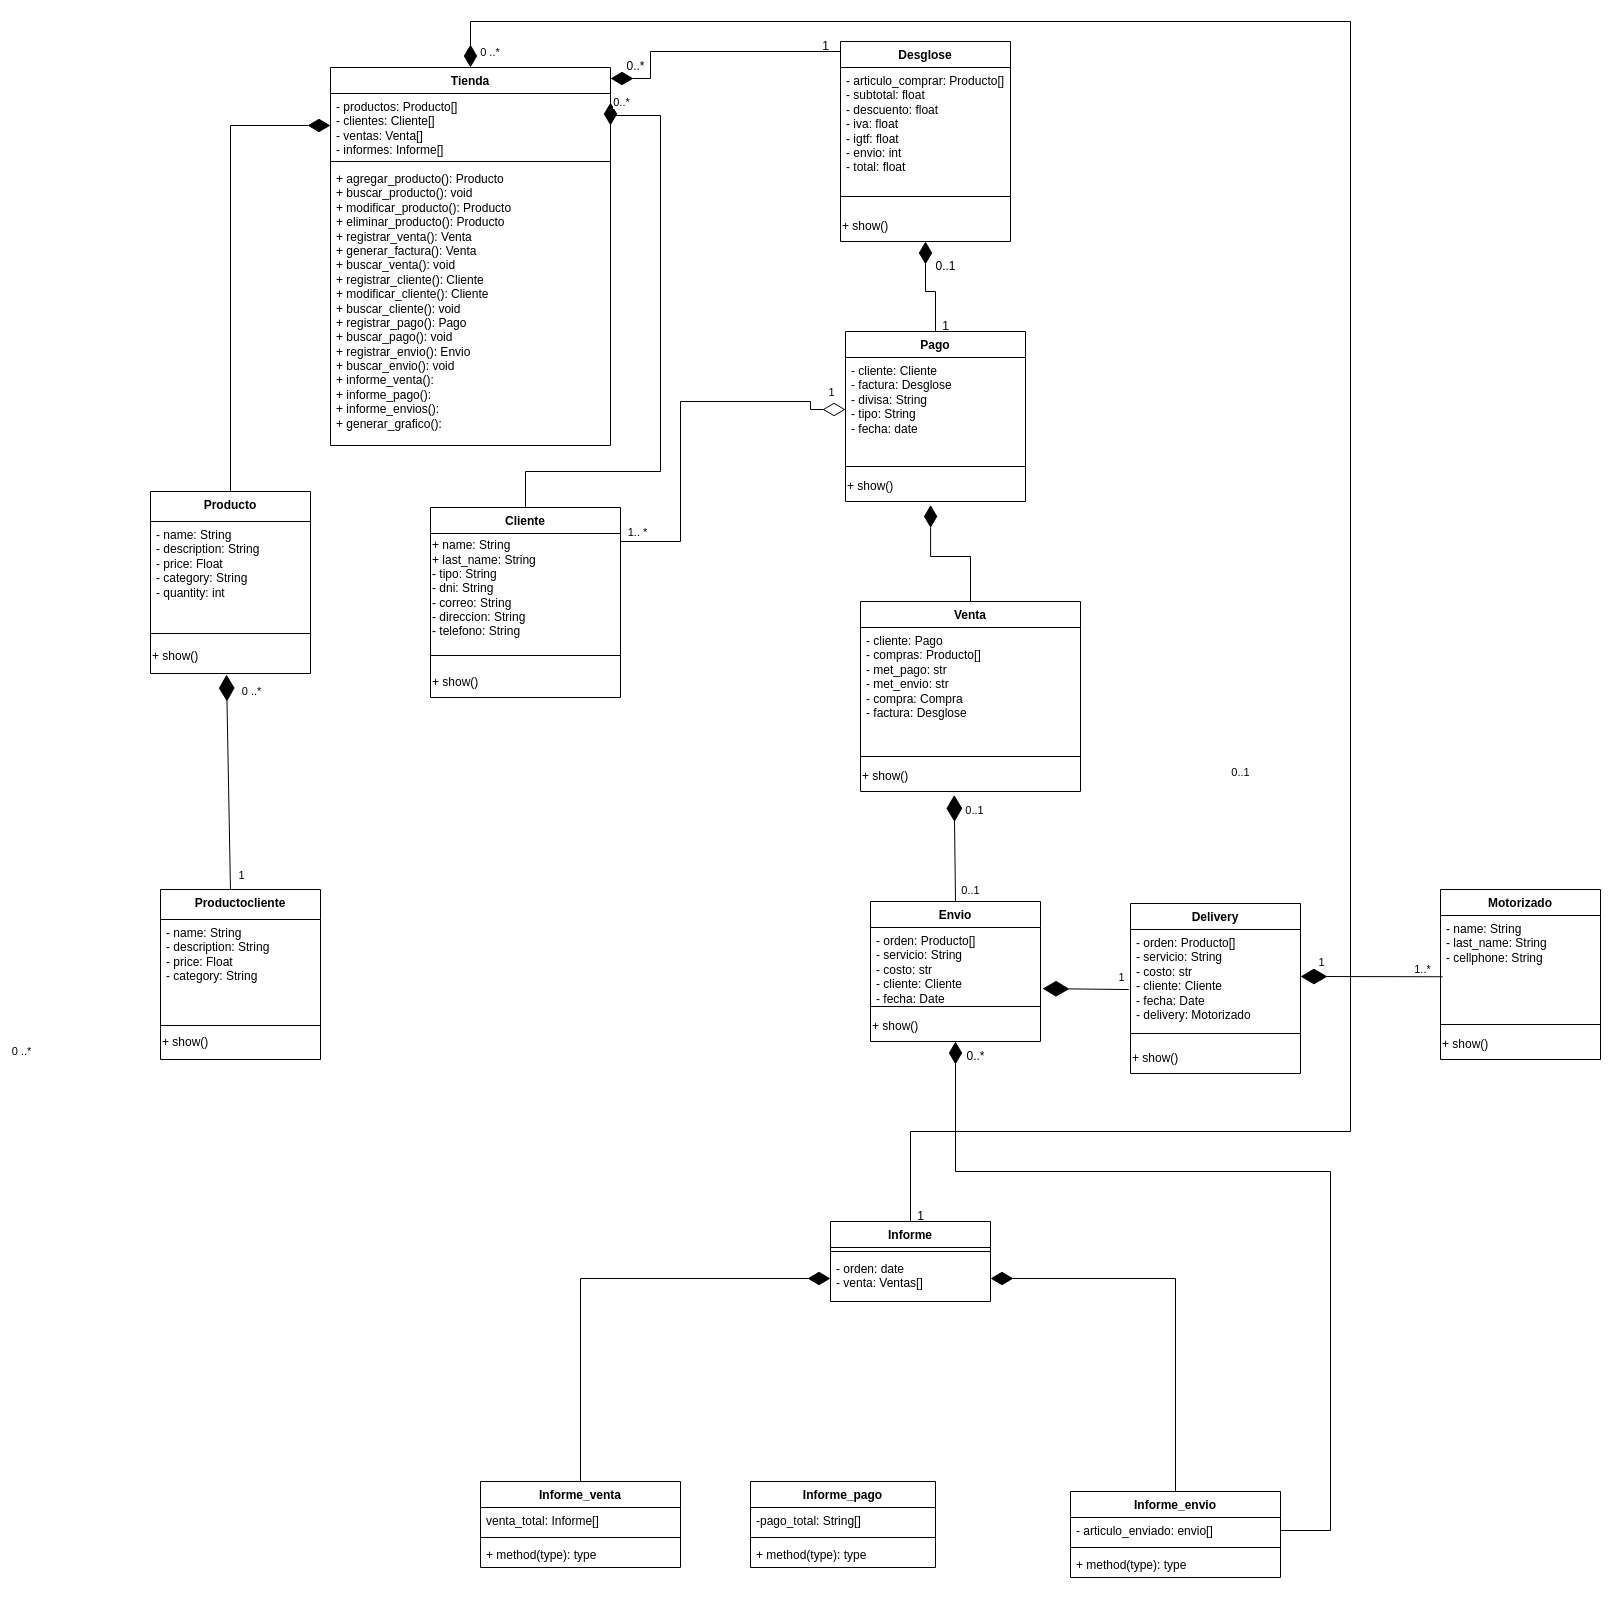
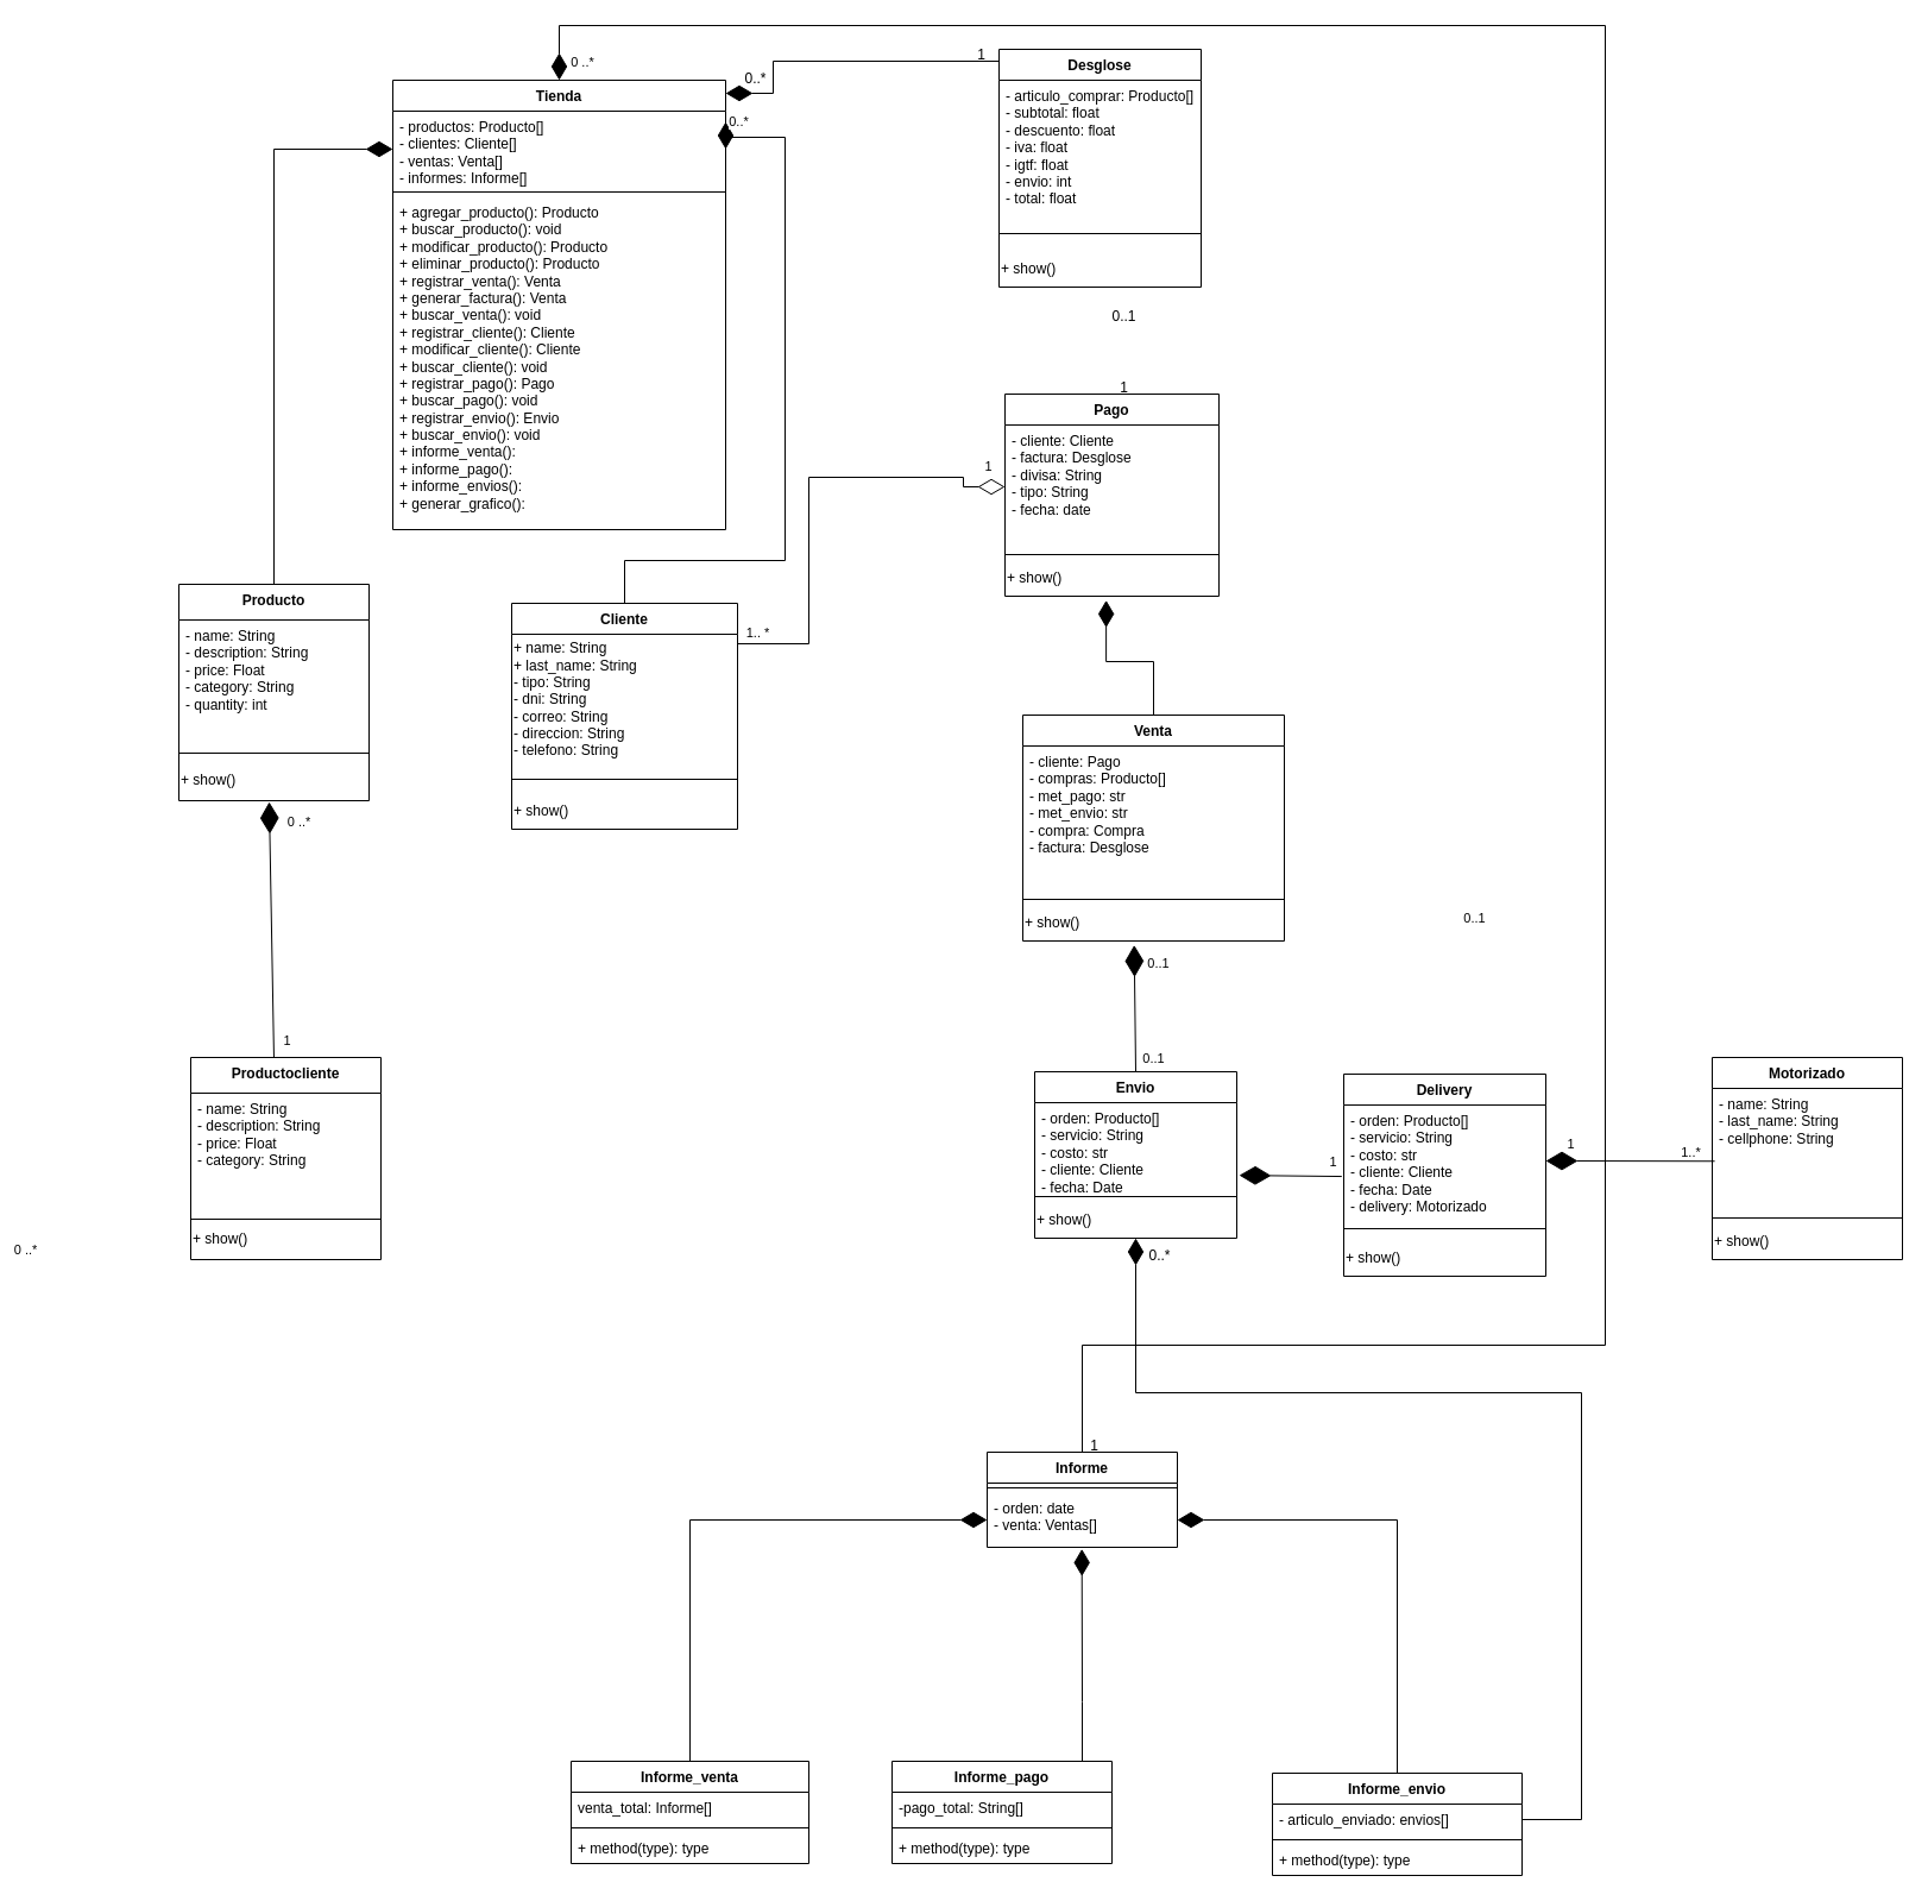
- <mxCell id="18" style="edgeStyle=orthogonalEdgeStyle;rounded=0;orthogonalLoop=1;jettySize=auto;html=1;entryX=0.5;entryY=1;entryDx=0;entryDy=0;endArrow=diamondThin;endFill=1;endSize=20;" parent="1" source="19" target="57" edge="1"><mxGeometry relative="1" as="geometry" /></mxCell>
+ <mxCell id="41" style="edgeStyle=orthogonalEdgeStyle;rounded=0;orthogonalLoop=1;jettySize=auto;html=1;entryX=0.498;entryY=1.031;entryDx=0;entryDy=0;entryPerimeter=0;endSize=20;endArrow=diamondThin;endFill=1;" parent="1" source="42" target="35" edge="1"><mxGeometry relative="1" as="geometry"><Array as="points"><mxPoint x="910" y="1430" /><mxPoint x="910" y="1430" /></Array></mxGeometry></mxCell>
- <mxCell id="38" value="- articulo_enviado: envio[]" style="text;strokeColor=none;fillColor=none;align=left;verticalAlign=top;spacingLeft=4;spacingRight=4;overflow=hidden;rotatable=0;points=[[0,0.5],[1,0.5]];portConstraint=eastwest;whiteSpace=wrap;html=1;" parent="37" vertex="1"><mxGeometry y="26" width="210" height="26" as="geometry" /></mxCell>
+ <mxCell id="38" value="- articulo_enviado: envios[]" style="text;strokeColor=none;fillColor=none;align=left;verticalAlign=top;spacingLeft=4;spacingRight=4;overflow=hidden;rotatable=0;points=[[0,0.5],[1,0.5]];portConstraint=eastwest;whiteSpace=wrap;html=1;" parent="37" vertex="1"><mxGeometry y="26" width="210" height="26" as="geometry" /></mxCell>
